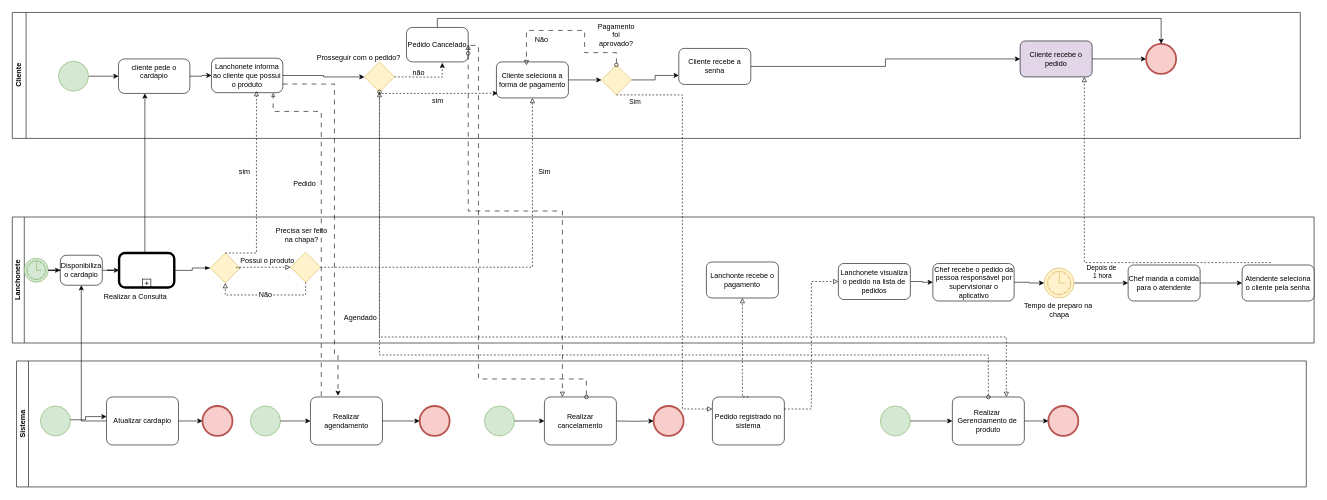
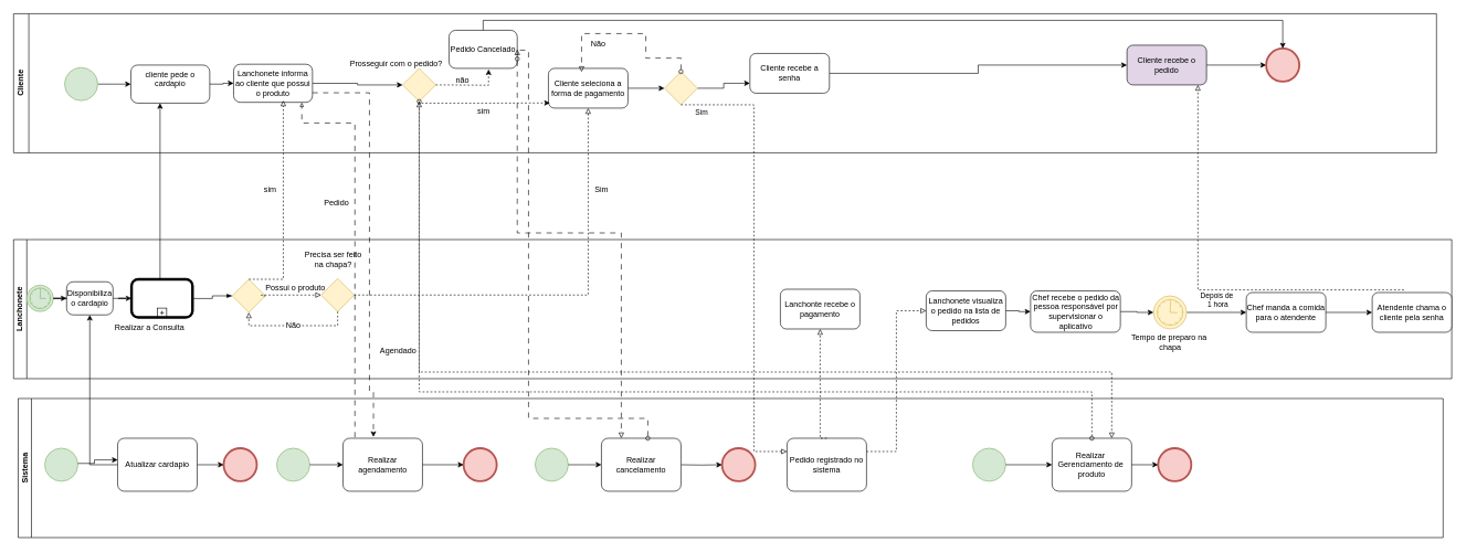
- <mxCell id="11" value="Pagamento foi aprovado?" style="text;html=1;align=center;verticalAlign=middle;whiteSpace=wrap;rounded=0;" parent="2" vertex="1"><mxGeometry x="977" y="22.5" width="60" height="30" as="geometry" /></mxCell>
- <mxCell id="45" value="Atendente seleciona o cliente pela senha" style="whiteSpace=wrap;html=1;rounded=1;" parent="30" vertex="1"><mxGeometry x="2050" y="80" width="120" height="60" as="geometry" /></mxCell>
+ <mxCell id="45" value="Atendente chama o cliente pela senha" style="whiteSpace=wrap;html=1;rounded=1;" parent="30" vertex="1"><mxGeometry x="2050" y="80" width="120" height="60" as="geometry" /></mxCell>
